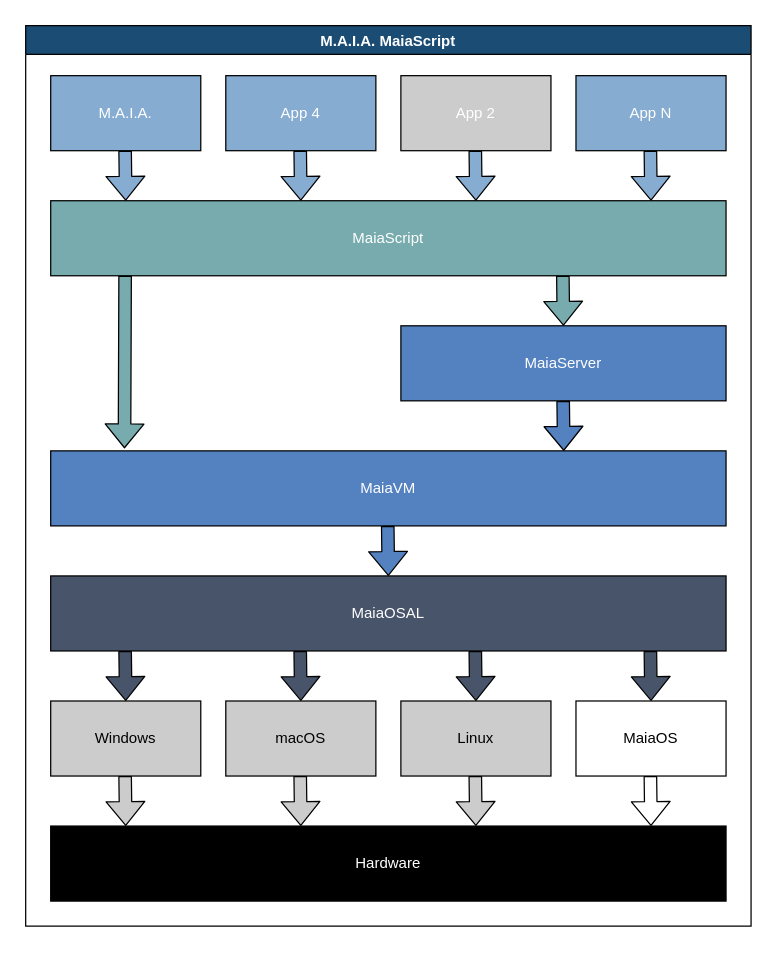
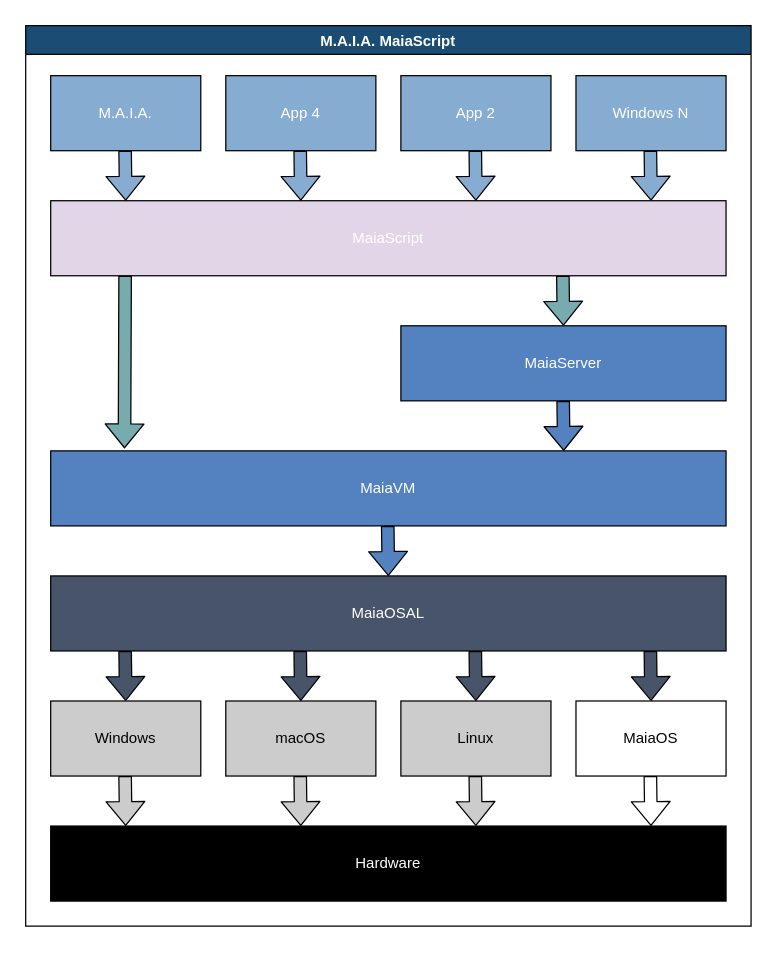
- <mxCell id="8" value="App 2" style="rounded=0;whiteSpace=wrap;html=1;fillColor=#cccccc;fontColor=#FFFFFF;" parent="1" vertex="1"><mxGeometry x="320" y="60" width="120" height="60" as="geometry" /></mxCell>
+ <mxCell id="8" value="App 2" style="rounded=0;whiteSpace=wrap;html=1;fillColor=#86ACD1;fontColor=#FFFFFF;" parent="1" vertex="1"><mxGeometry x="320" y="60" width="120" height="60" as="geometry" /></mxCell>
- <mxCell id="9" value="App N" style="rounded=0;whiteSpace=wrap;html=1;fillColor=#86ACD1;fontColor=#FFFFFF;" parent="1" vertex="1"><mxGeometry x="460" y="60" width="120" height="60" as="geometry" /></mxCell>
+ <mxCell id="9" value="Windows N" style="rounded=0;whiteSpace=wrap;html=1;fillColor=#86ACD1;fontColor=#FFFFFF;" parent="1" vertex="1"><mxGeometry x="460" y="60" width="120" height="60" as="geometry" /></mxCell>
- <mxCell id="7" value="MaiaScript" style="rounded=0;whiteSpace=wrap;html=1;fillColor=#78ABAD;fontColor=#FFFFFF;" parent="1" vertex="1"><mxGeometry x="40" y="160" width="540" height="60" as="geometry" /></mxCell>
+ <mxCell id="7" value="MaiaScript" style="rounded=0;whiteSpace=wrap;html=1;fillColor=#e1d5e7;fontColor=#FFFFFF;" parent="1" vertex="1"><mxGeometry x="40" y="160" width="540" height="60" as="geometry" /></mxCell>
